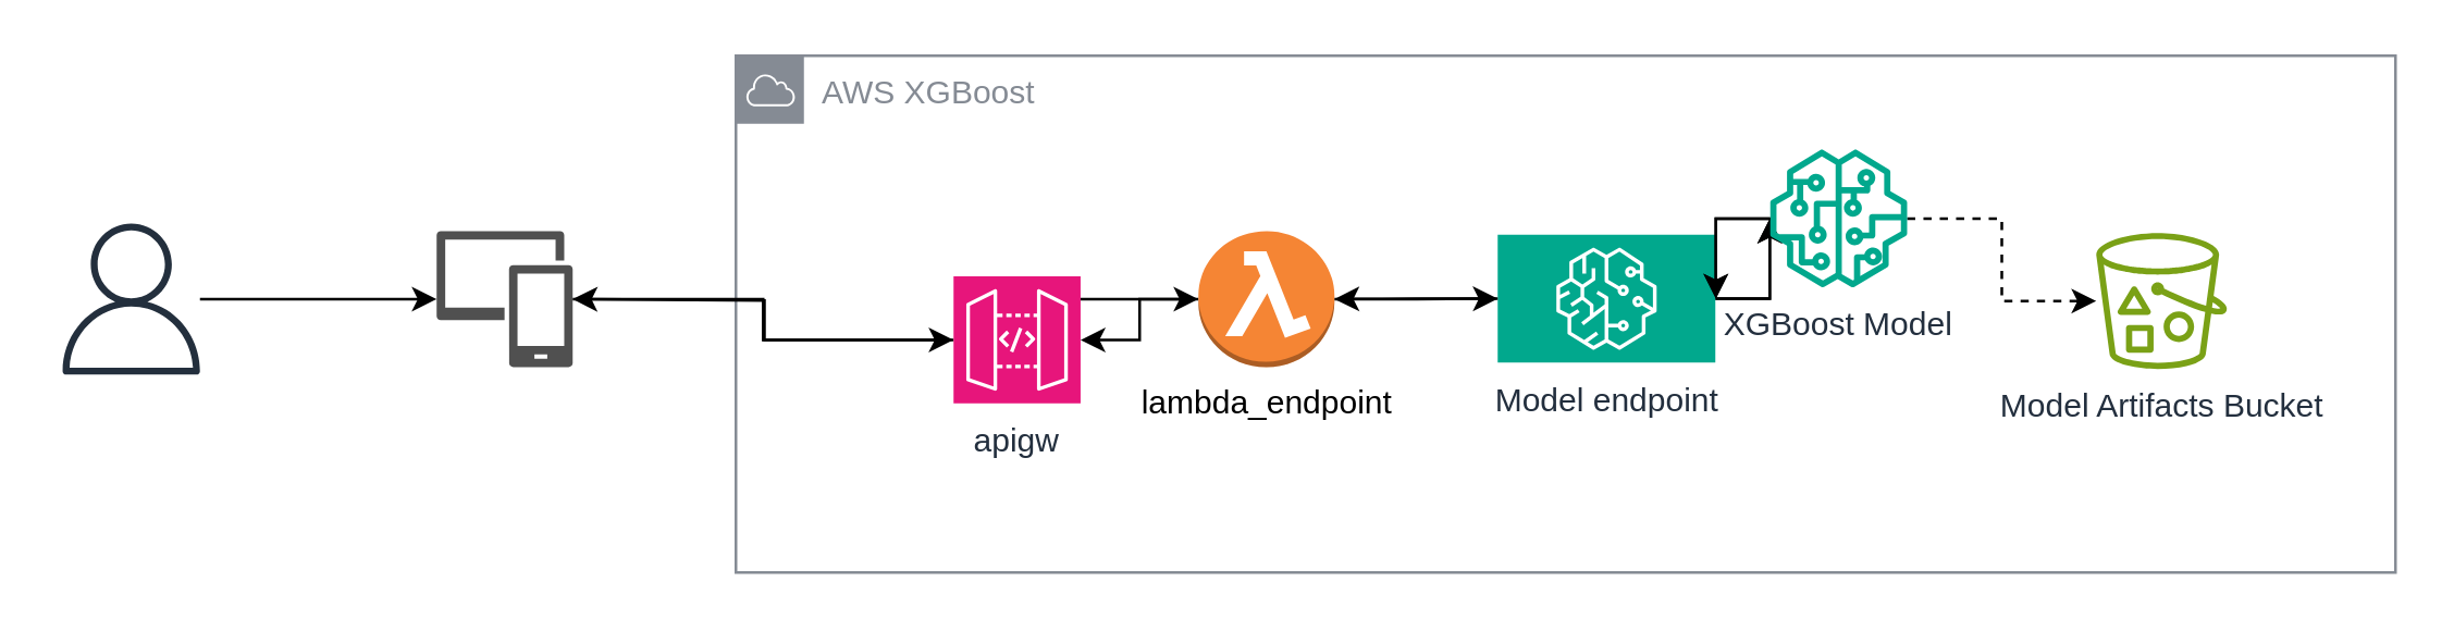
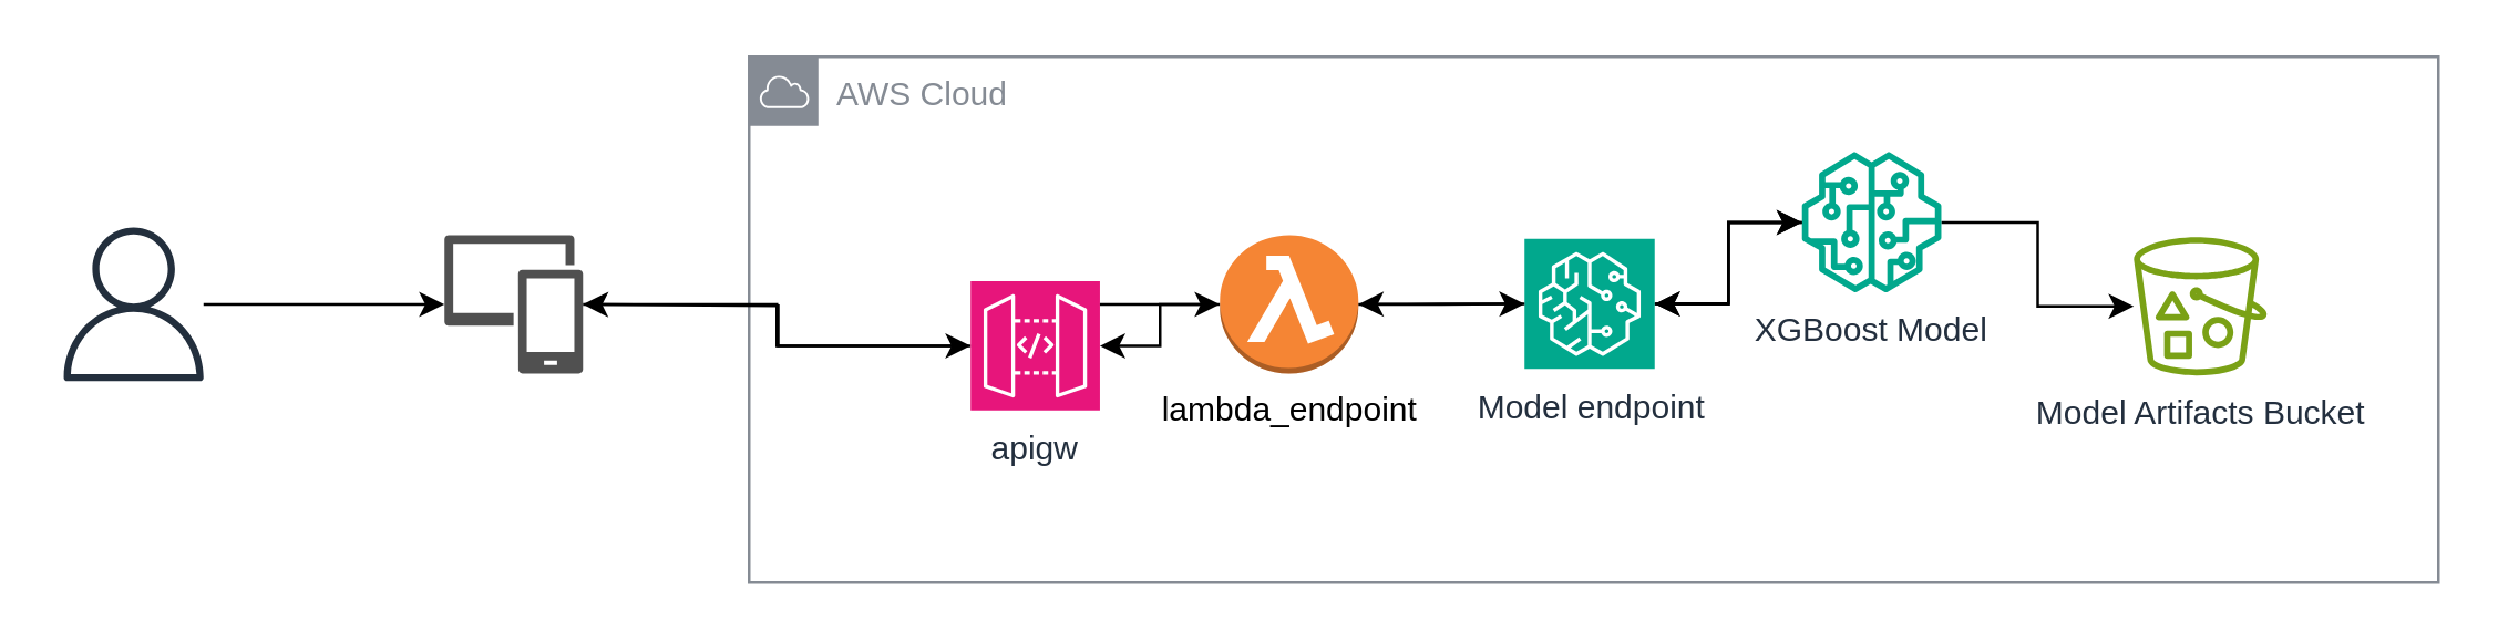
- <mxCell id="2" value="AWS XGBoost" style="sketch=0;outlineConnect=0;gradientColor=none;html=1;whiteSpace=wrap;fontSize=12;fontStyle=0;shape=mxgraph.aws4.group;grIcon=mxgraph.aws4.group_aws_cloud;strokeColor=#858B94;fillColor=none;verticalAlign=top;align=left;spacingLeft=30;fontColor=#858B94;dashed=0;" parent="1" vertex="1"><mxGeometry x="270" y="20" width="610" height="190" as="geometry" /></mxCell>
+ <mxCell id="2" value="AWS Cloud" style="sketch=0;outlineConnect=0;gradientColor=none;html=1;whiteSpace=wrap;fontSize=12;fontStyle=0;shape=mxgraph.aws4.group;grIcon=mxgraph.aws4.group_aws_cloud;strokeColor=#858B94;fillColor=none;verticalAlign=top;align=left;spacingLeft=30;fontColor=#858B94;dashed=0;" parent="1" vertex="1"><mxGeometry x="270" y="20" width="610" height="190" as="geometry" /></mxCell>
- <mxCell id="13" style="edgeStyle=orthogonalEdgeStyle;rounded=0;orthogonalLoop=1;jettySize=auto;html=1;dashed=1;" parent="1" source="15" target="6" edge="1"><mxGeometry relative="1" as="geometry" /></mxCell>
+ <mxCell id="13" style="edgeStyle=orthogonalEdgeStyle;rounded=0;orthogonalLoop=1;jettySize=auto;html=1;" parent="1" source="15" target="6" edge="1"><mxGeometry relative="1" as="geometry" /></mxCell>
- <mxCell id="5" value="Model endpoint" style="sketch=0;points=[[0,0,0],[0.25,0,0],[0.5,0,0],[0.75,0,0],[1,0,0],[0,1,0],[0.25,1,0],[0.5,1,0],[0.75,1,0],[1,1,0],[0,0.25,0],[0,0.5,0],[0,0.75,0],[1,0.25,0],[1,0.5,0],[1,0.75,0]];outlineConnect=0;fontColor=#232F3E;fillColor=#01A88D;strokeColor=#ffffff;dashed=0;verticalLabelPosition=bottom;verticalAlign=top;align=center;html=1;fontSize=12;fontStyle=0;aspect=fixed;shape=mxgraph.aws4.resourceIcon;resIcon=mxgraph.aws4.sagemaker;" parent="1" vertex="1"><mxGeometry x="550" y="85.82" width="80" height="47" as="geometry" /></mxCell>
+ <mxCell id="5" value="Model endpoint" style="sketch=0;points=[[0,0,0],[0.25,0,0],[0.5,0,0],[0.75,0,0],[1,0,0],[0,1,0],[0.25,1,0],[0.5,1,0],[0.75,1,0],[1,1,0],[0,0.25,0],[0,0.5,0],[0,0.75,0],[1,0.25,0],[1,0.5,0],[1,0.75,0]];outlineConnect=0;fontColor=#232F3E;fillColor=#01A88D;strokeColor=#ffffff;dashed=0;verticalLabelPosition=bottom;verticalAlign=top;align=center;html=1;fontSize=12;fontStyle=0;aspect=fixed;shape=mxgraph.aws4.resourceIcon;resIcon=mxgraph.aws4.sagemaker;" parent="1" vertex="1"><mxGeometry x="550" y="85.82" width="47" height="47" as="geometry" /></mxCell>
